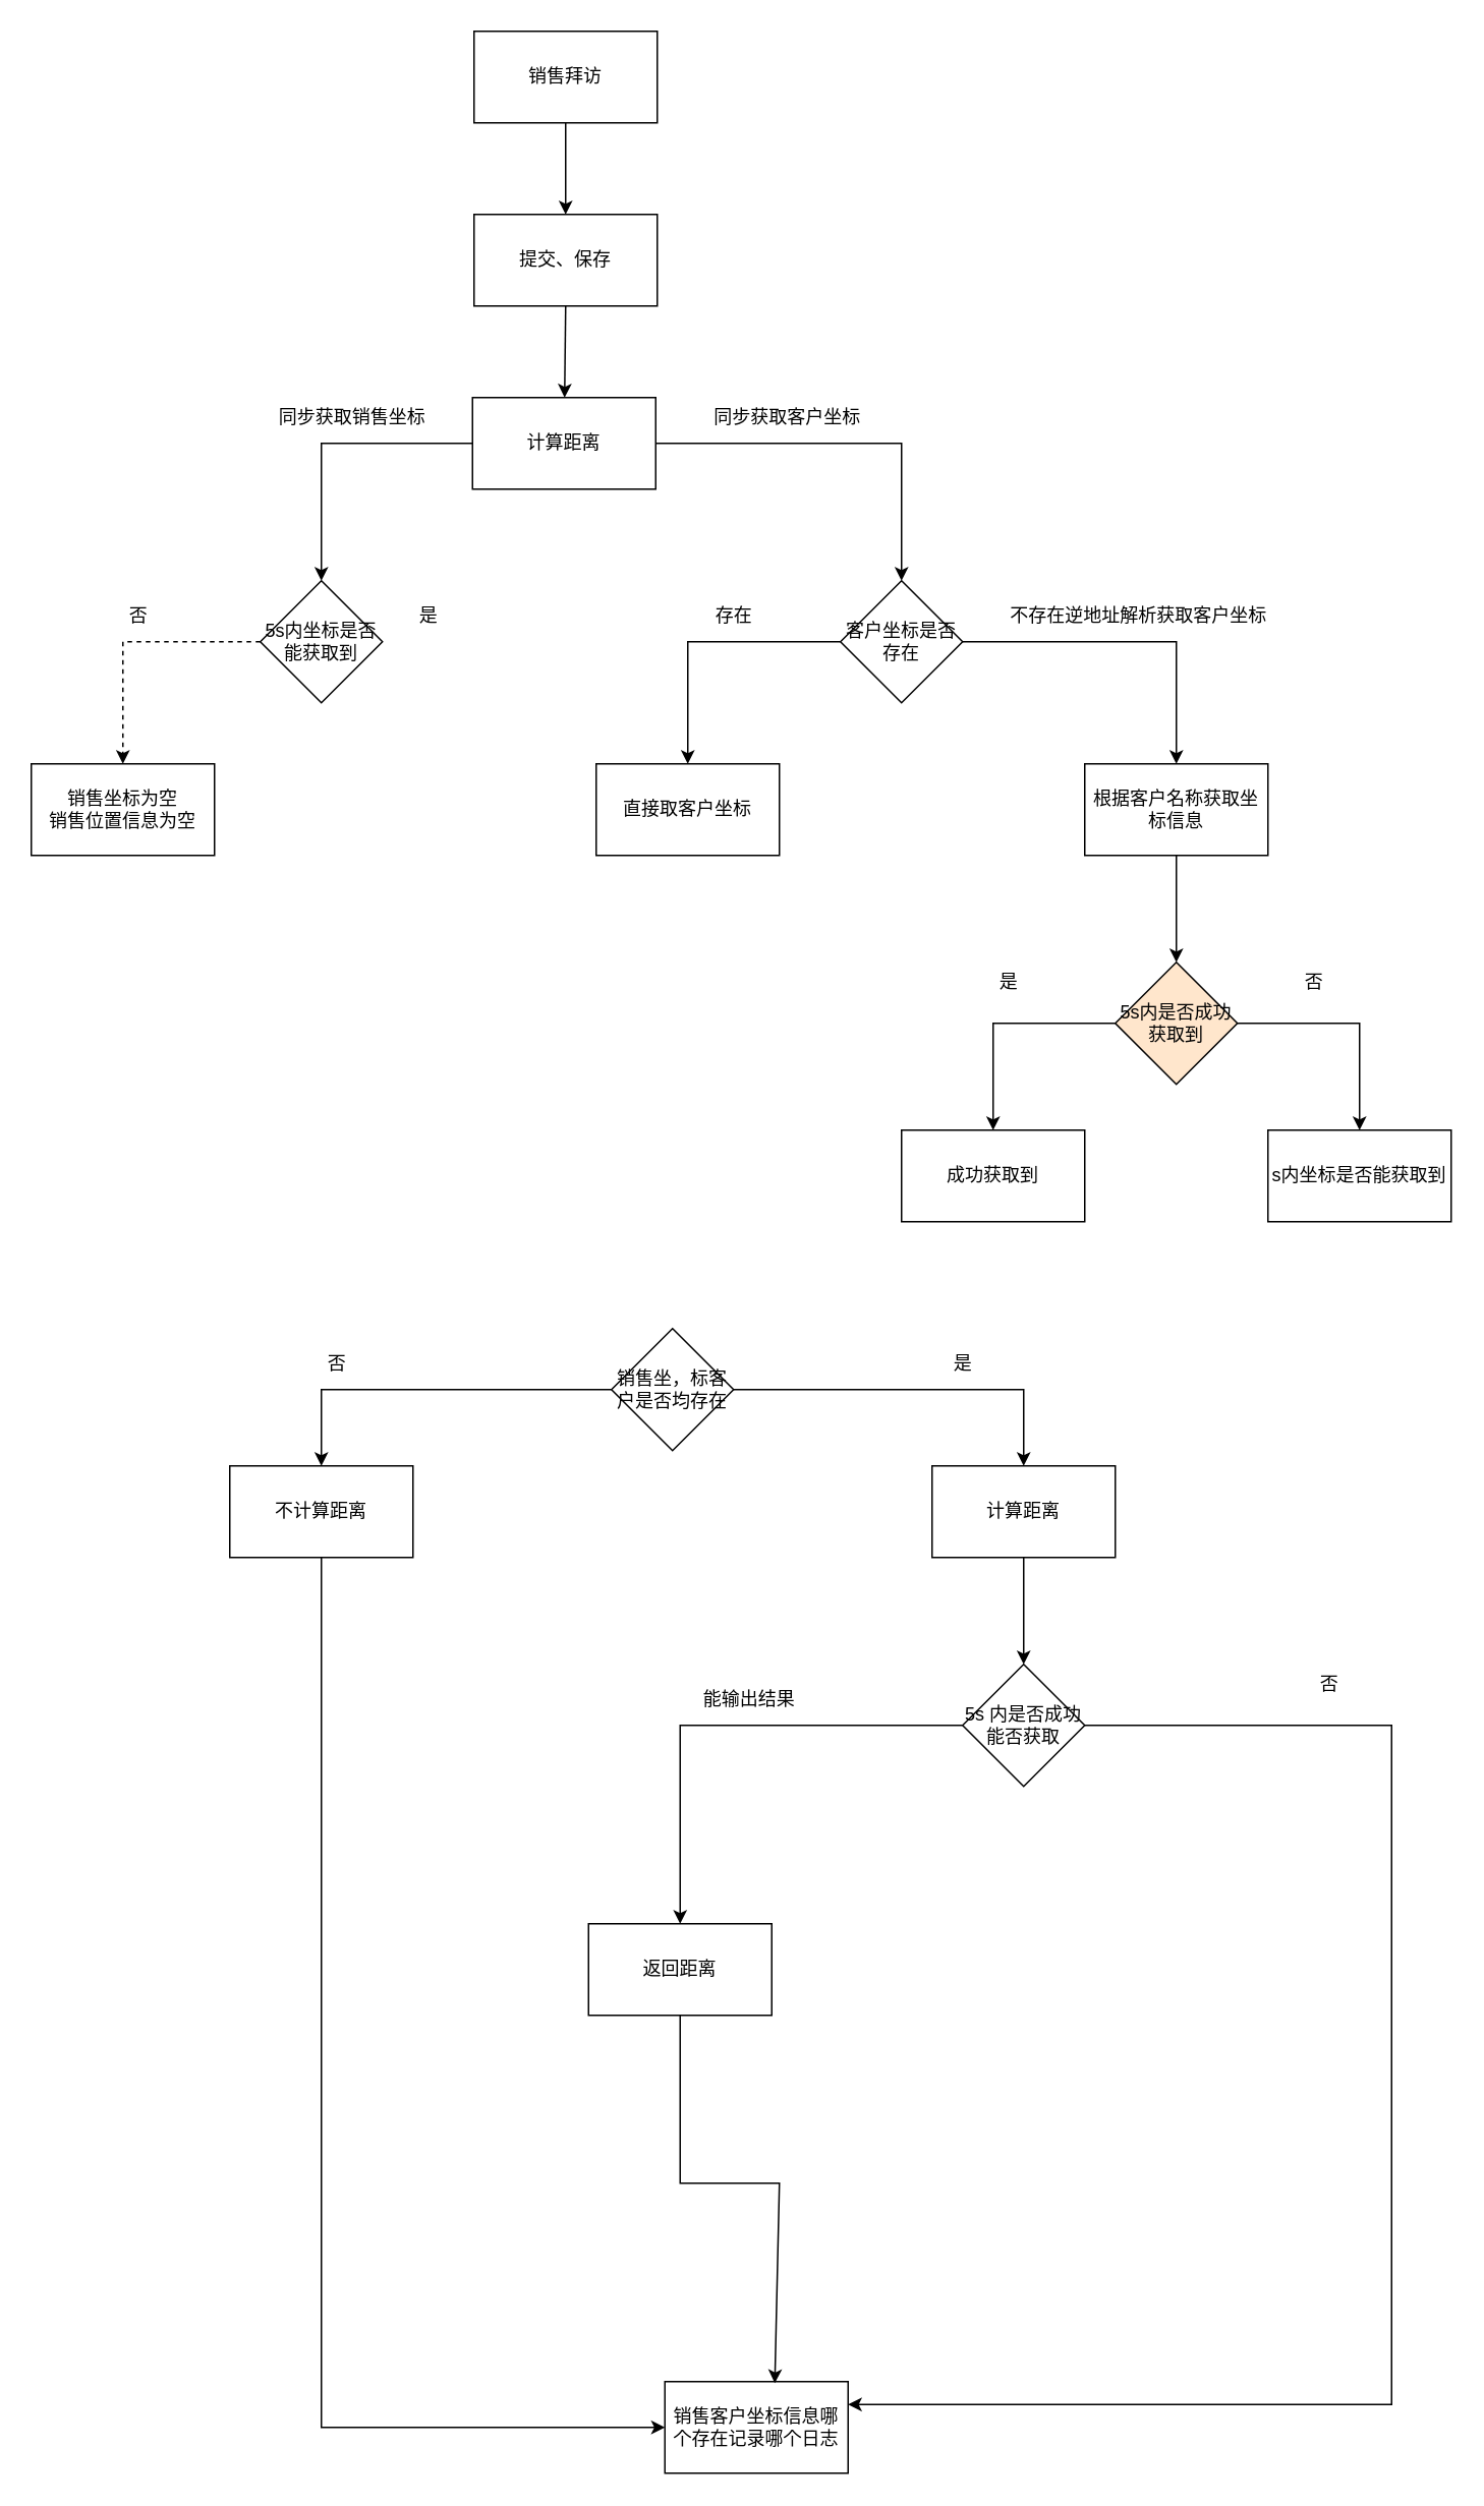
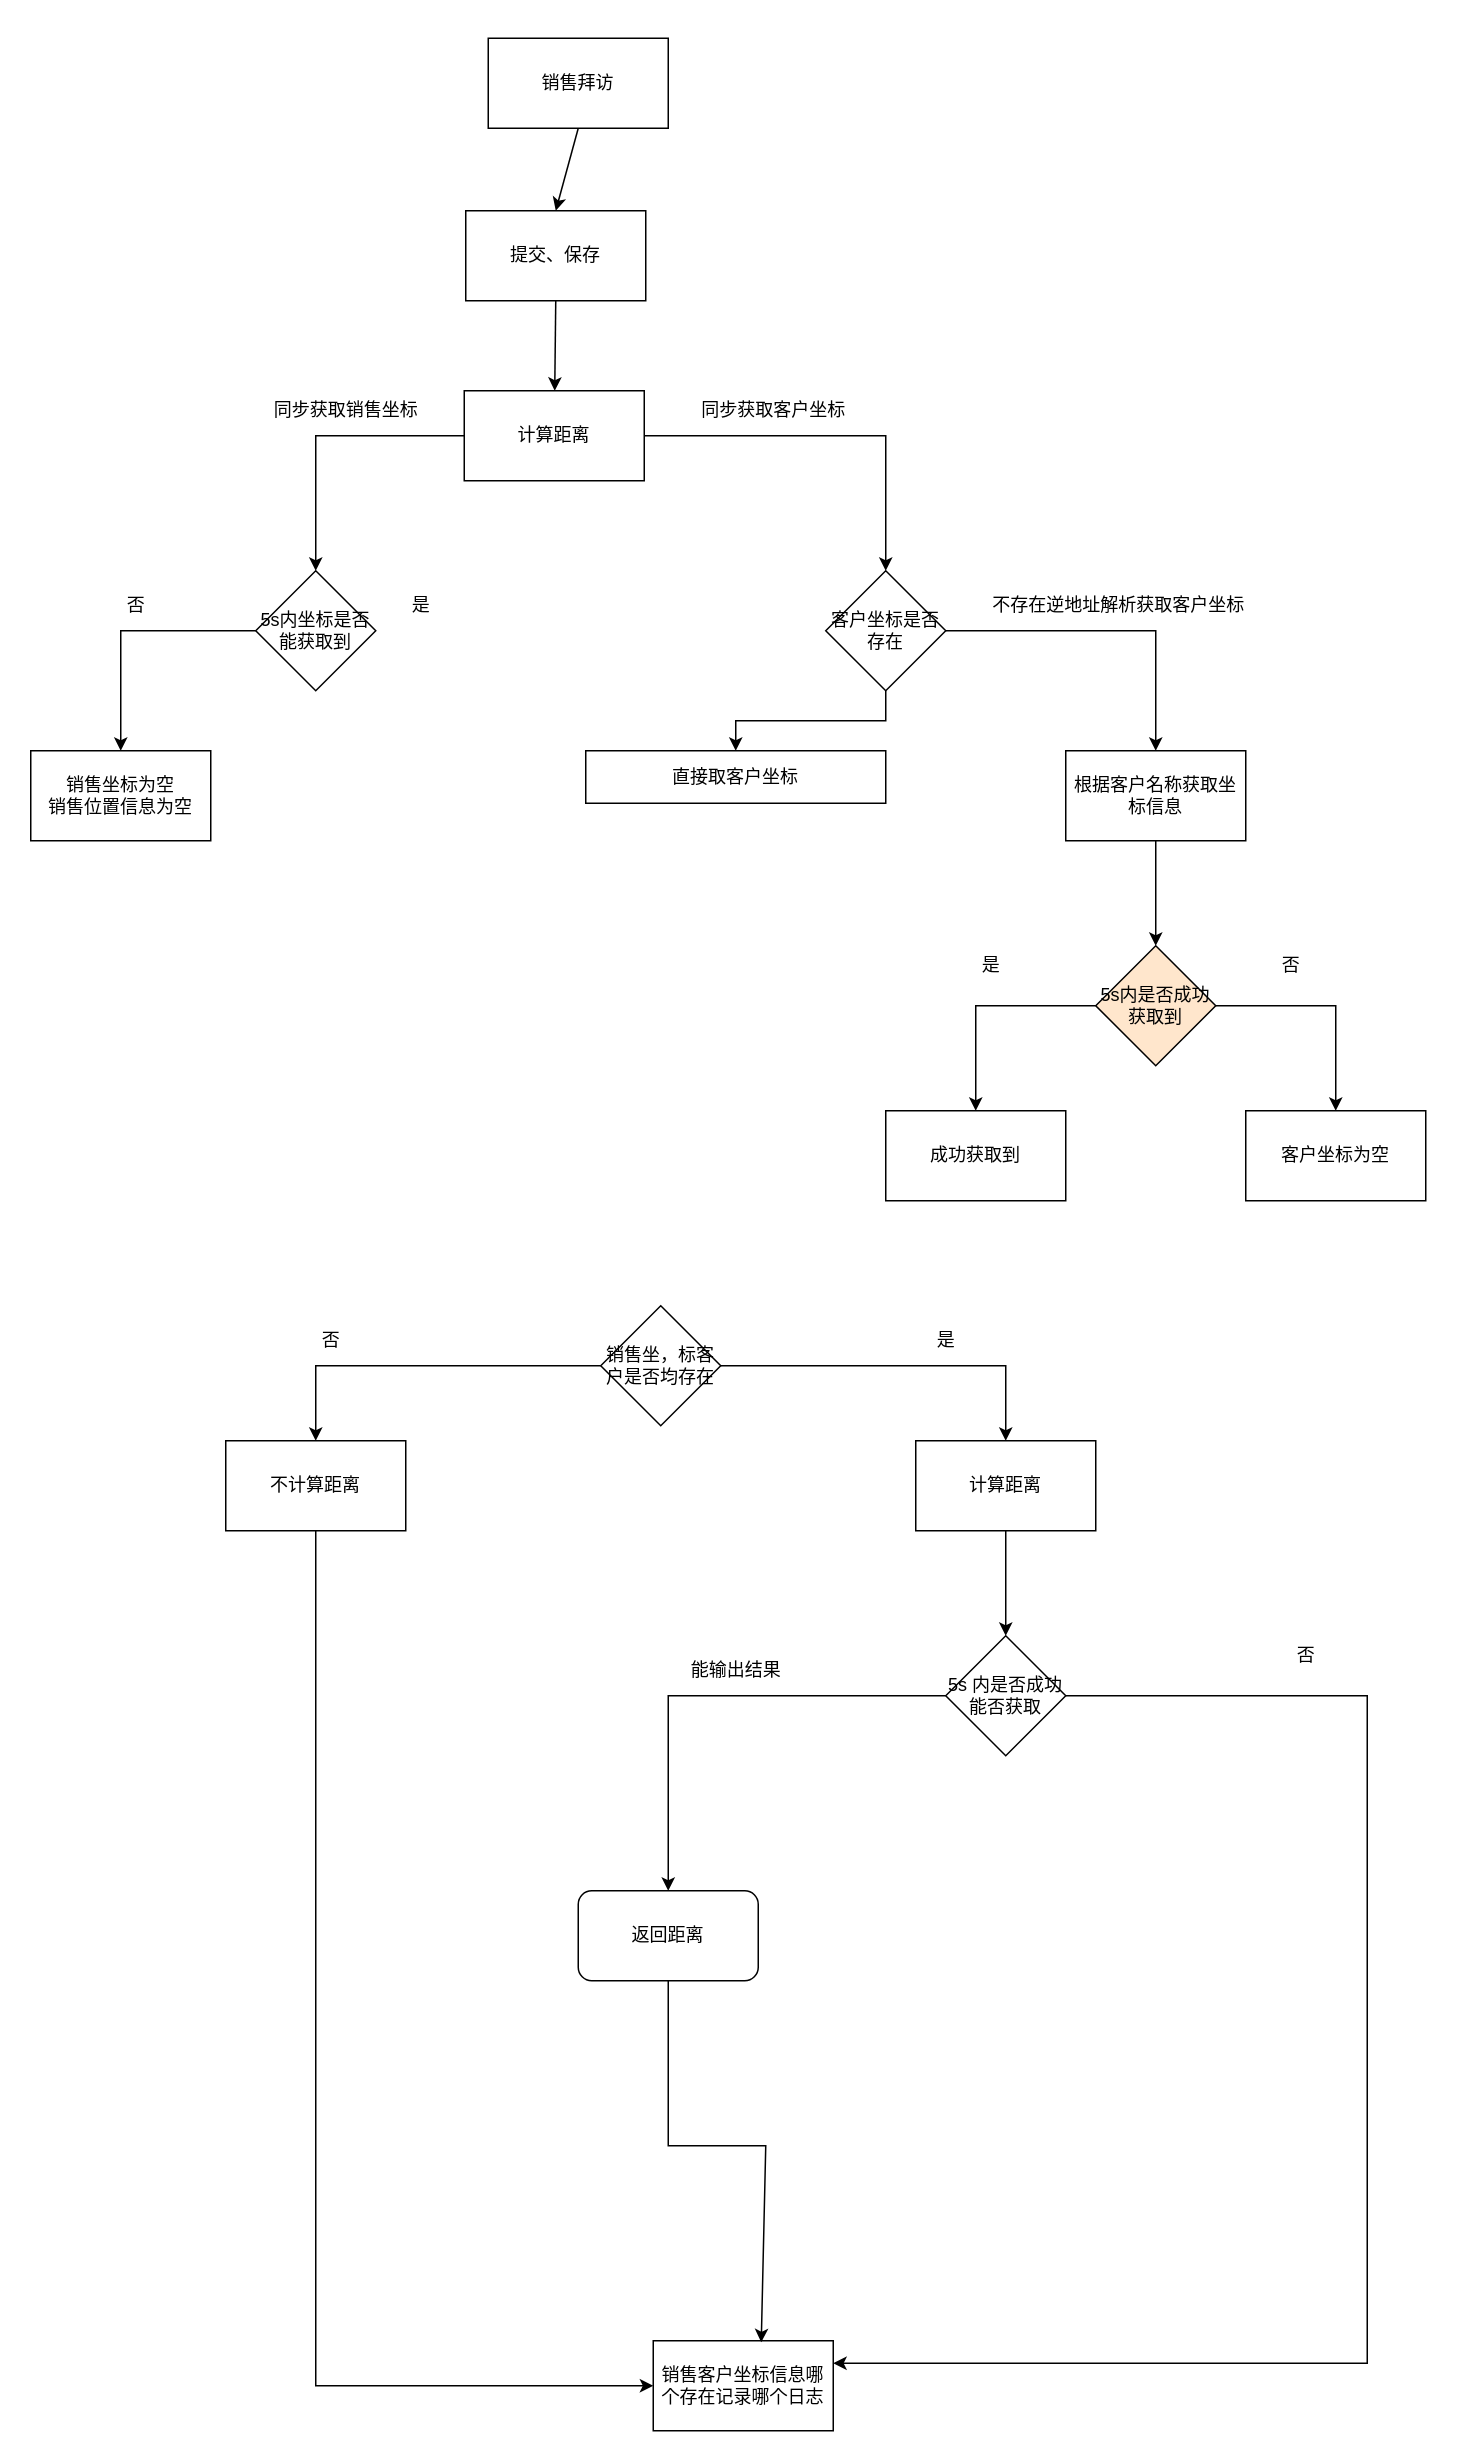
- <mxCell id="2" value="销售拜访" style="rounded=0;whiteSpace=wrap;html=1;" vertex="1" parent="1"><mxGeometry x="310" y="20" width="120" height="60" as="geometry" /></mxCell>
+ <mxCell id="2" value="销售拜访" style="rounded=0;whiteSpace=wrap;html=1;" vertex="1" parent="1"><mxGeometry x="325" y="25" width="120" height="60" as="geometry" /></mxCell>
- <mxCell id="17" value="存在" style="text;html=1;align=center;verticalAlign=middle;resizable=0;points=[];autosize=1;strokeColor=none;fillColor=none;" vertex="1" parent="1"><mxGeometry x="455" y="388" width="50" height="30" as="geometry" /></mxCell>
- <mxCell id="12" value="" style="edgeStyle=orthogonalEdgeStyle;rounded=0;orthogonalLoop=1;jettySize=auto;html=1;dashed=1;" edge="1" parent="1" source="13" target="21"><mxGeometry relative="1" as="geometry" /></mxCell>
+ <mxCell id="12" value="" style="edgeStyle=orthogonalEdgeStyle;rounded=0;orthogonalLoop=1;jettySize=auto;html=1;" edge="1" parent="1" source="13" target="21"><mxGeometry relative="1" as="geometry" /></mxCell>
- <mxCell id="14" value="直接取客户坐标" style="whiteSpace=wrap;html=1;" vertex="1" parent="1"><mxGeometry x="390" y="500" width="120" height="60" as="geometry" /></mxCell>
+ <mxCell id="14" value="直接取客户坐标" style="whiteSpace=wrap;html=1;" vertex="1" parent="1"><mxGeometry x="390" y="500" width="200" height="35" as="geometry" /></mxCell>
- <mxCell id="29" value="s内坐标是否能获取到" style="whiteSpace=wrap;html=1;" vertex="1" parent="1"><mxGeometry x="830" y="740" width="120" height="60" as="geometry" /></mxCell>
+ <mxCell id="29" value="客户坐标为空" style="whiteSpace=wrap;html=1;" vertex="1" parent="1"><mxGeometry x="830" y="740" width="120" height="60" as="geometry" /></mxCell>
- <mxCell id="31" value="返回距离" style="rounded=0;whiteSpace=wrap;html=1;" vertex="1" parent="1"><mxGeometry x="385" y="1260" width="120" height="60" as="geometry" /></mxCell>
+ <mxCell id="31" value="返回距离" style="whiteSpace=wrap;html=1;rounded=1;" vertex="1" parent="1"><mxGeometry x="385" y="1260" width="120" height="60" as="geometry" /></mxCell>
